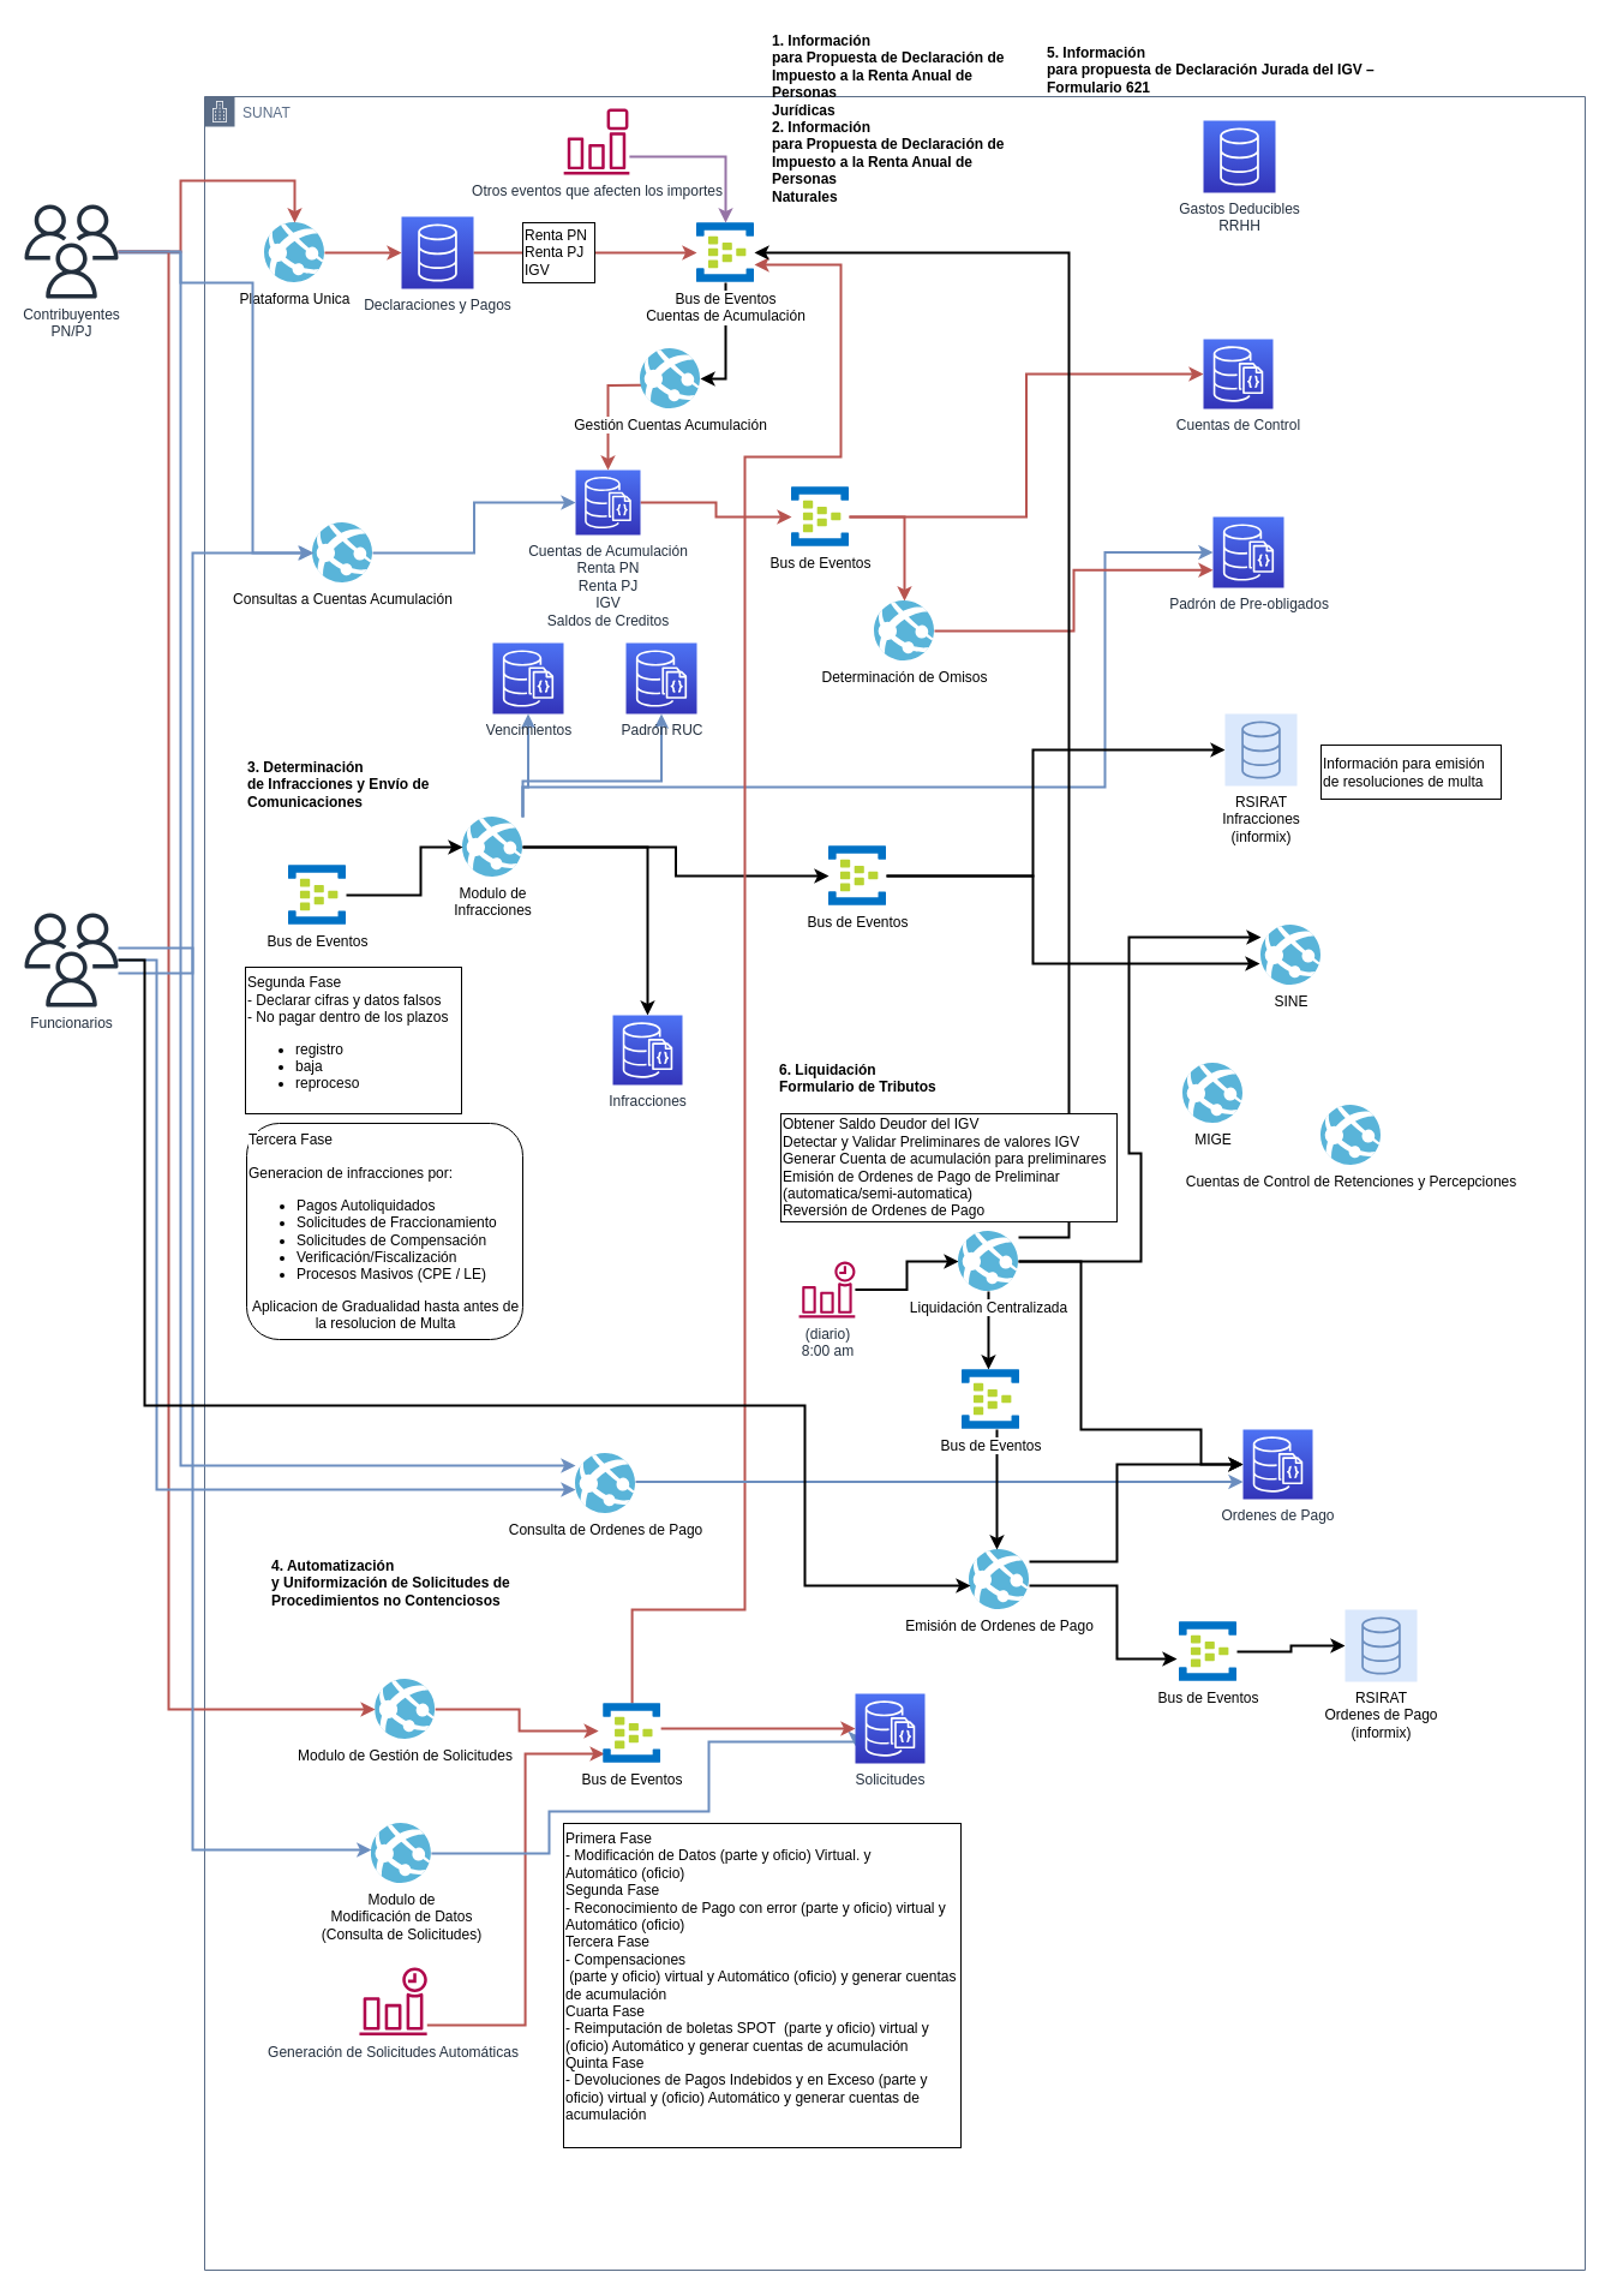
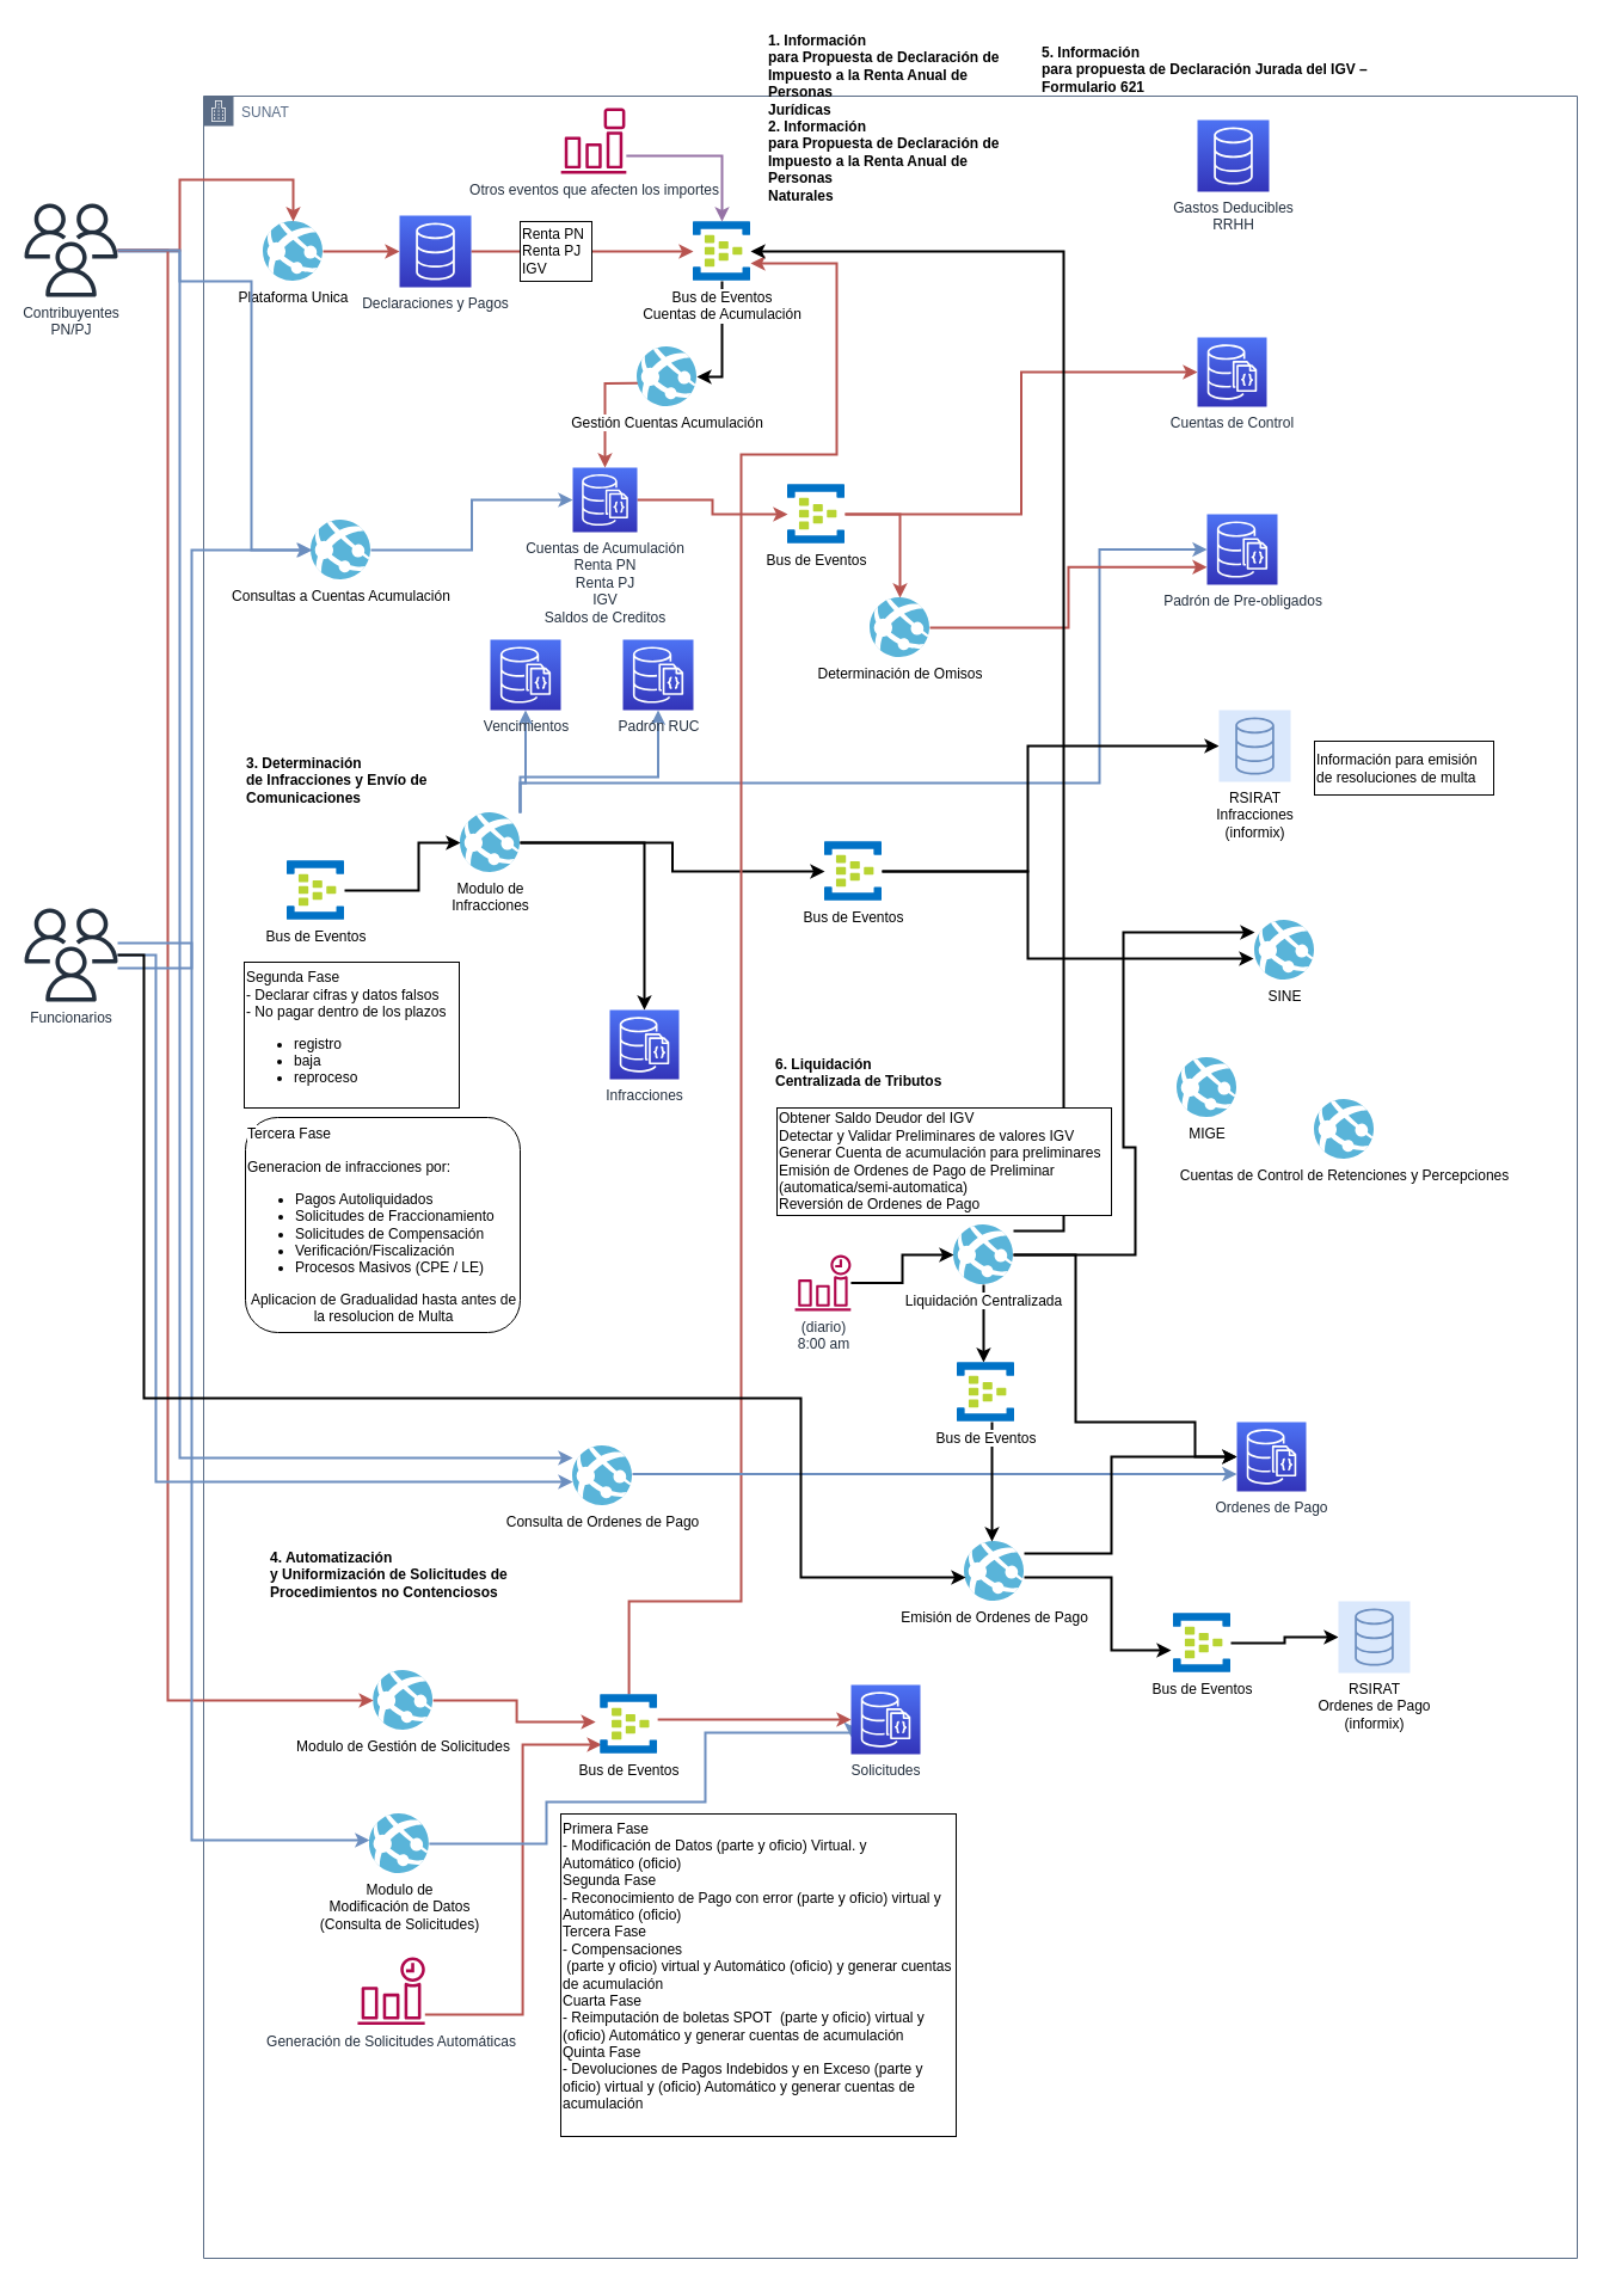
- <mxCell id="51" value="&lt;b style=&quot;mso-bidi-font-weight:normal&quot;&gt;&lt;span lang=&quot;ES&quot;&gt;6. Liquidación&lt;br&gt;Formulario de Tributos&lt;/span&gt;&lt;/b&gt;" style="text;whiteSpace=wrap;html=1;" parent="2" vertex="1"><mxGeometry x="477" y="797" width="170" height="50" as="geometry" /></mxCell>
+ <mxCell id="51" value="&lt;b style=&quot;mso-bidi-font-weight:normal&quot;&gt;&lt;span lang=&quot;ES&quot;&gt;6. Liquidación&lt;br&gt;Centralizada de Tributos&lt;/span&gt;&lt;/b&gt;" style="text;whiteSpace=wrap;html=1;" parent="2" vertex="1"><mxGeometry x="477" y="797" width="170" height="50" as="geometry" /></mxCell>
